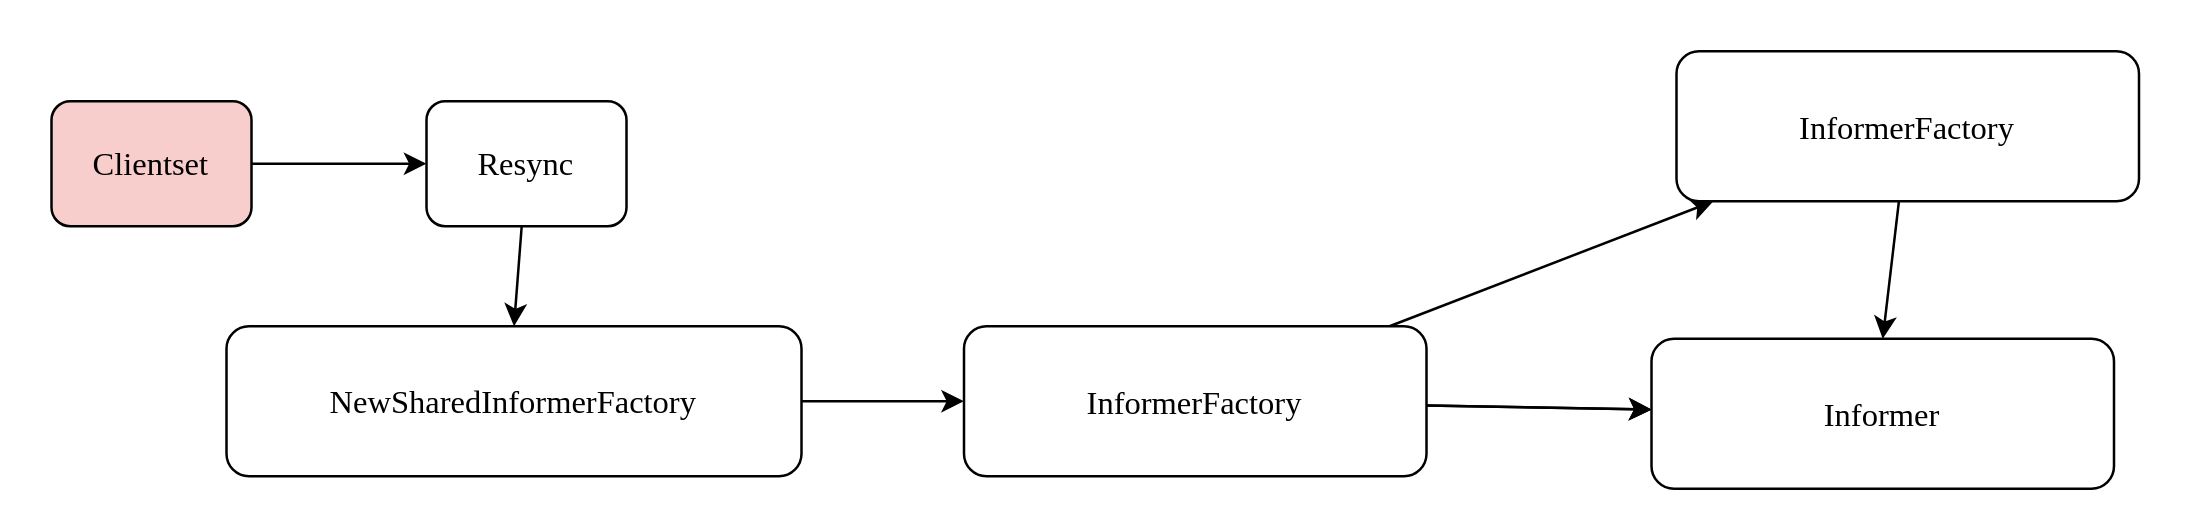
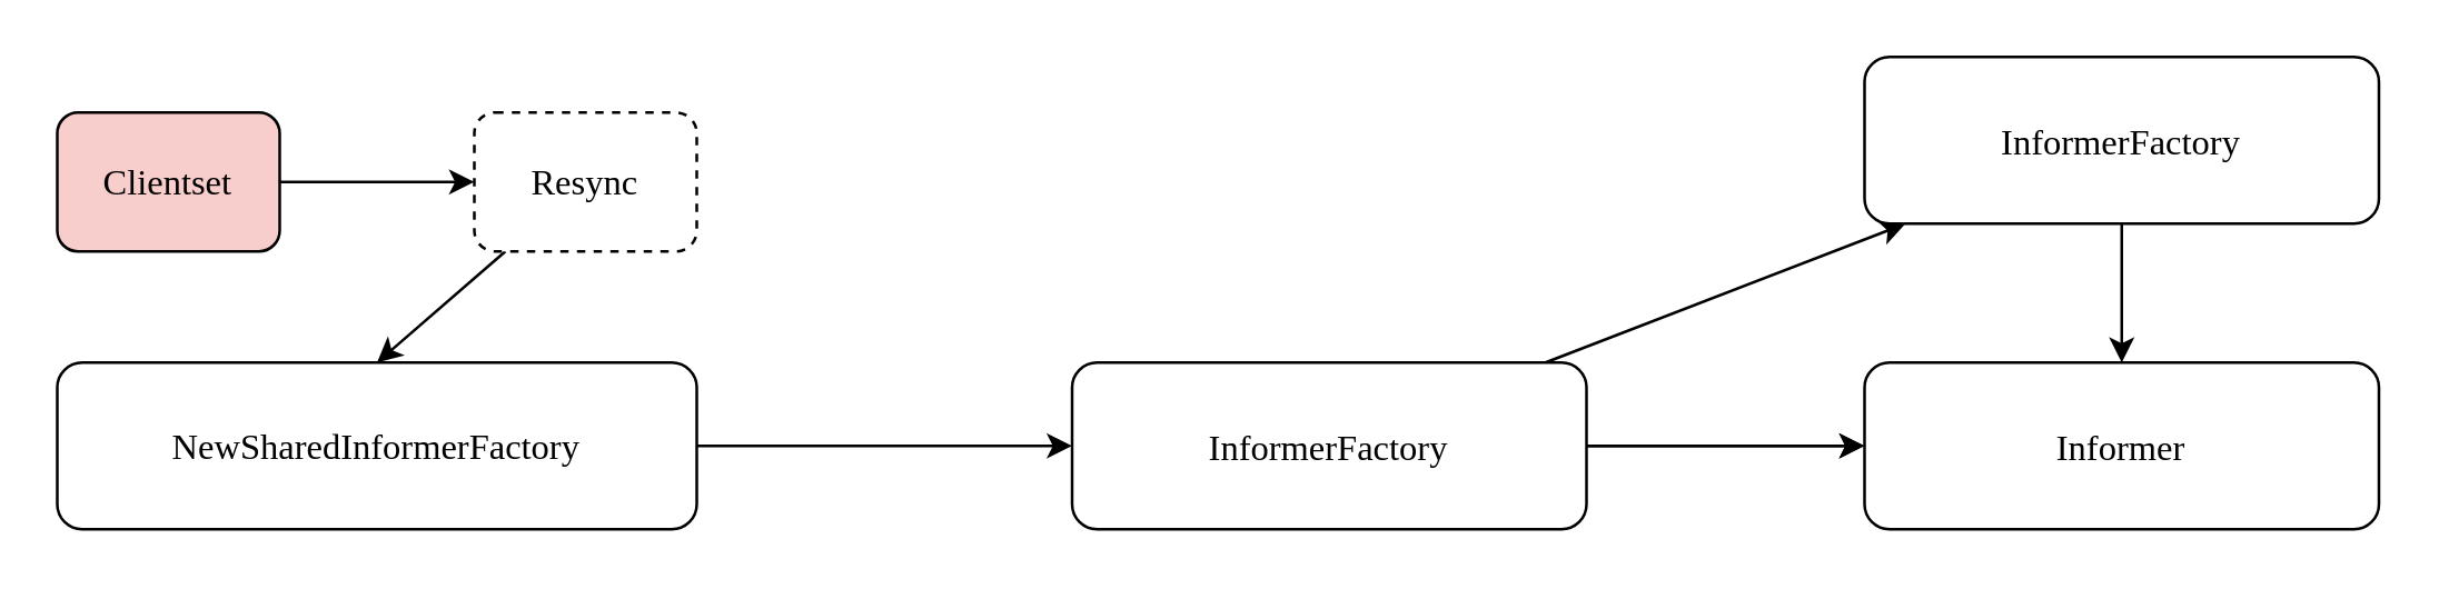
- <mxCell id="7" value="&lt;div style=&quot;&quot;&gt;&lt;font style=&quot;font-size: 13px;&quot; face=&quot;Comic Sans MS&quot;&gt;Resync&lt;/font&gt;&lt;/div&gt;" style="rounded=1;whiteSpace=wrap;html=1;fontColor=#000000;" parent="1" vertex="1"><mxGeometry x="170" y="40" width="80" height="50" as="geometry" /></mxCell>
+ <mxCell id="7" value="&lt;div style=&quot;&quot;&gt;&lt;font style=&quot;font-size: 13px;&quot; face=&quot;Comic Sans MS&quot;&gt;Resync&lt;/font&gt;&lt;/div&gt;" style="rounded=1;whiteSpace=wrap;html=1;fontColor=#000000;dashed=1;" parent="1" vertex="1"><mxGeometry x="170" y="40" width="80" height="50" as="geometry" /></mxCell>
- <mxCell id="4" value="&lt;div style=&quot;&quot;&gt;&lt;font style=&quot;font-size: 13px;&quot; face=&quot;Comic Sans MS&quot;&gt;NewSharedInformerFactory&lt;/font&gt;&lt;/div&gt;" style="rounded=1;whiteSpace=wrap;html=1;fontColor=#000000;" parent="1" vertex="1"><mxGeometry x="90" y="130" width="230" height="60" as="geometry" /></mxCell>
+ <mxCell id="4" value="&lt;div style=&quot;&quot;&gt;&lt;font style=&quot;font-size: 13px;&quot; face=&quot;Comic Sans MS&quot;&gt;NewSharedInformerFactory&lt;/font&gt;&lt;/div&gt;" style="rounded=1;whiteSpace=wrap;html=1;fontColor=#000000;" parent="1" vertex="1"><mxGeometry x="20" y="130" width="230" height="60" as="geometry" /></mxCell>
- <mxCell id="12" value="Informer" style="fontColor=#000000;rounded=1;labelBackgroundColor=none;fontFamily=Comic Sans MS;fontSize=13;" vertex="1" parent="1"><mxGeometry x="660" y="135" width="185" height="60" as="geometry" /></mxCell>
+ <mxCell id="12" value="Informer" style="fontColor=#000000;rounded=1;labelBackgroundColor=none;fontFamily=Comic Sans MS;fontSize=13;" vertex="1" parent="1"><mxGeometry x="670" y="130" width="185" height="60" as="geometry" /></mxCell>
